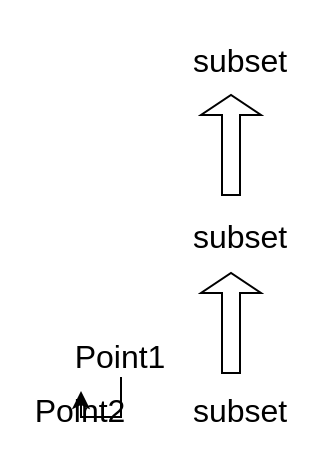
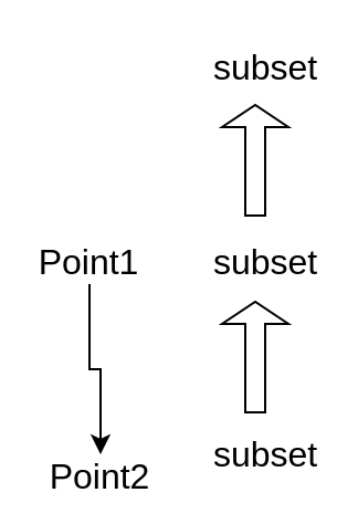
- <mxCell id="5" value="Point1" style="text;html=1;strokeColor=none;fillColor=none;align=center;verticalAlign=middle;whiteSpace=wrap;rounded=0;fontSize=16;" vertex="1" parent="1"><mxGeometry x="40" y="168" width="40" height="20" as="geometry" /></mxCell>
+ <mxCell id="5" value="Point1" style="text;html=1;strokeColor=none;fillColor=none;align=center;verticalAlign=middle;whiteSpace=wrap;rounded=0;fontSize=16;" vertex="1" parent="1"><mxGeometry x="20" y="108" width="40" height="20" as="geometry" /></mxCell>
- <mxCell id="2" value="Point2" style="text;html=1;strokeColor=none;fillColor=none;align=center;verticalAlign=middle;whiteSpace=wrap;rounded=0;fontSize=16;" vertex="1" parent="1"><mxGeometry x="20" y="195" width="40" height="20" as="geometry" /></mxCell>
+ <mxCell id="2" value="Point2" style="text;html=1;strokeColor=none;fillColor=none;align=center;verticalAlign=middle;whiteSpace=wrap;rounded=0;fontSize=16;" vertex="1" parent="1"><mxGeometry x="25" y="205" width="40" height="20" as="geometry" /></mxCell>
